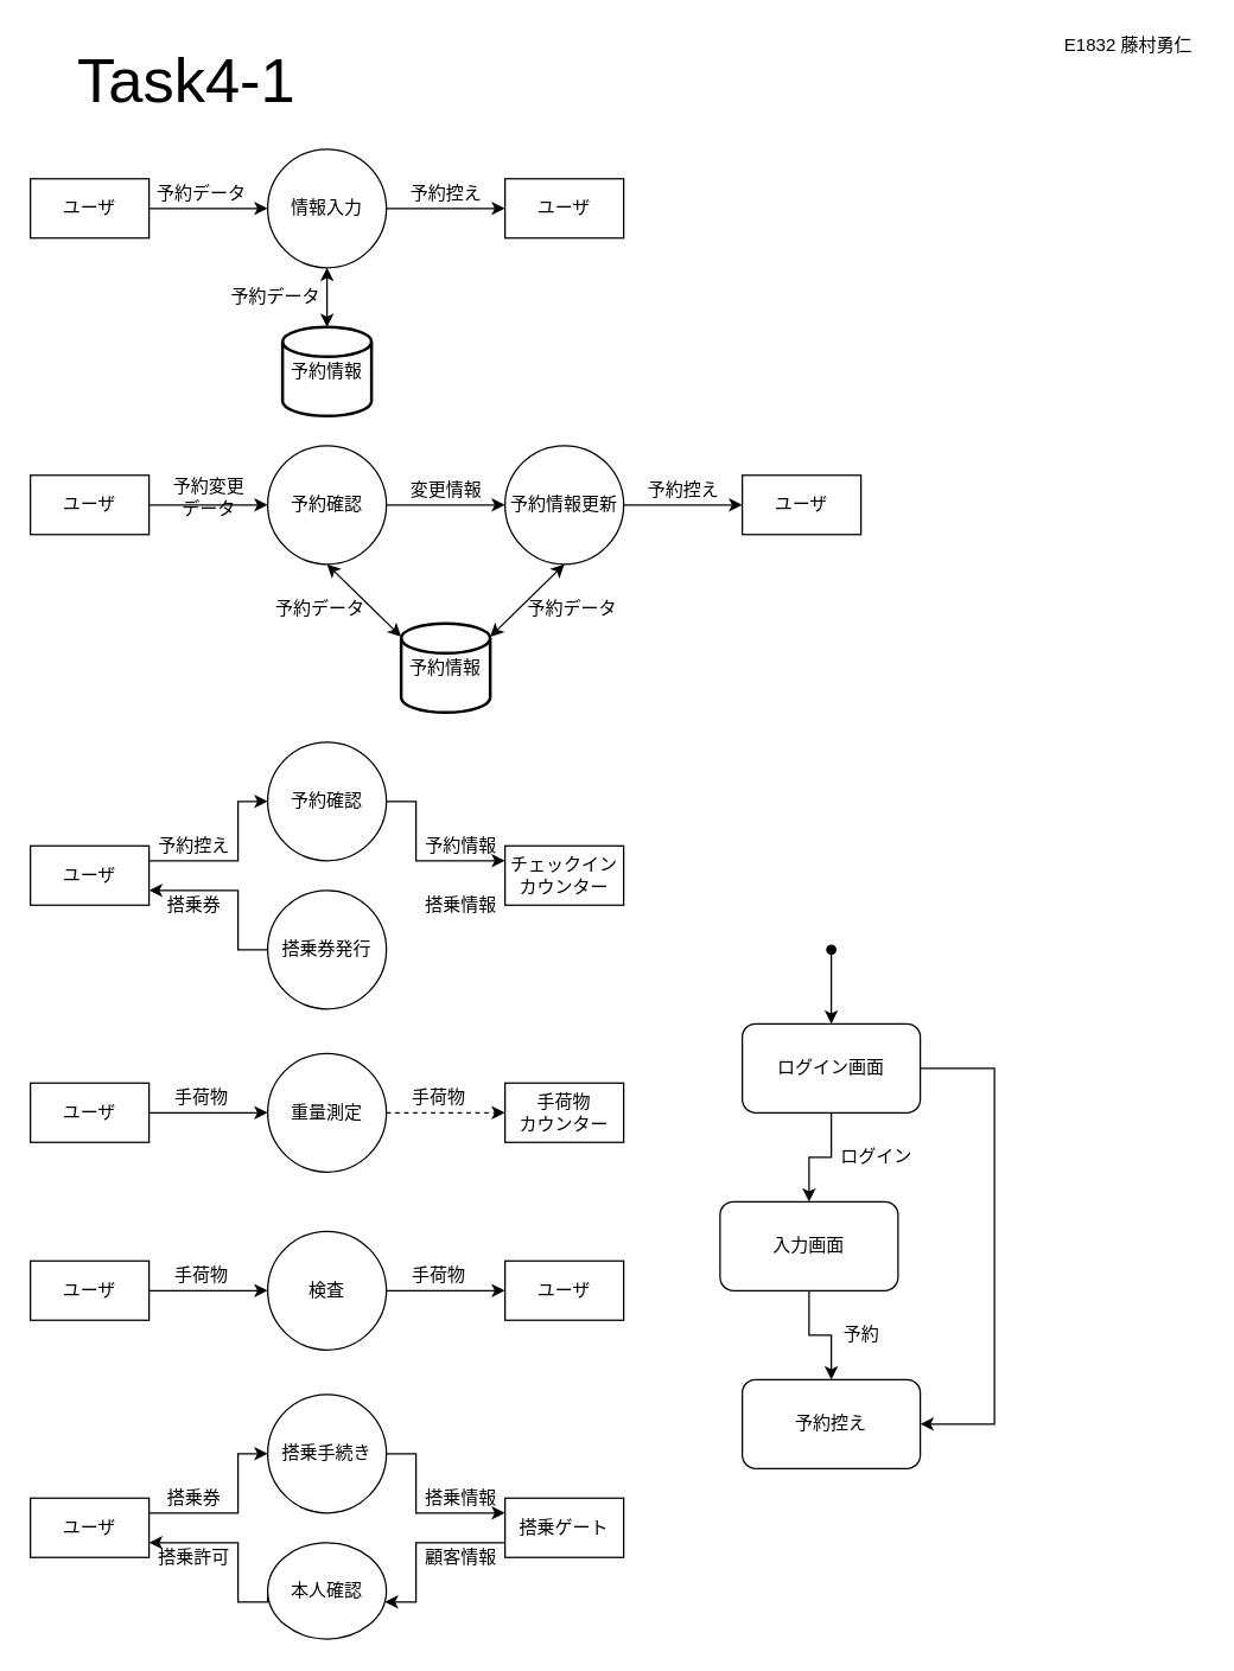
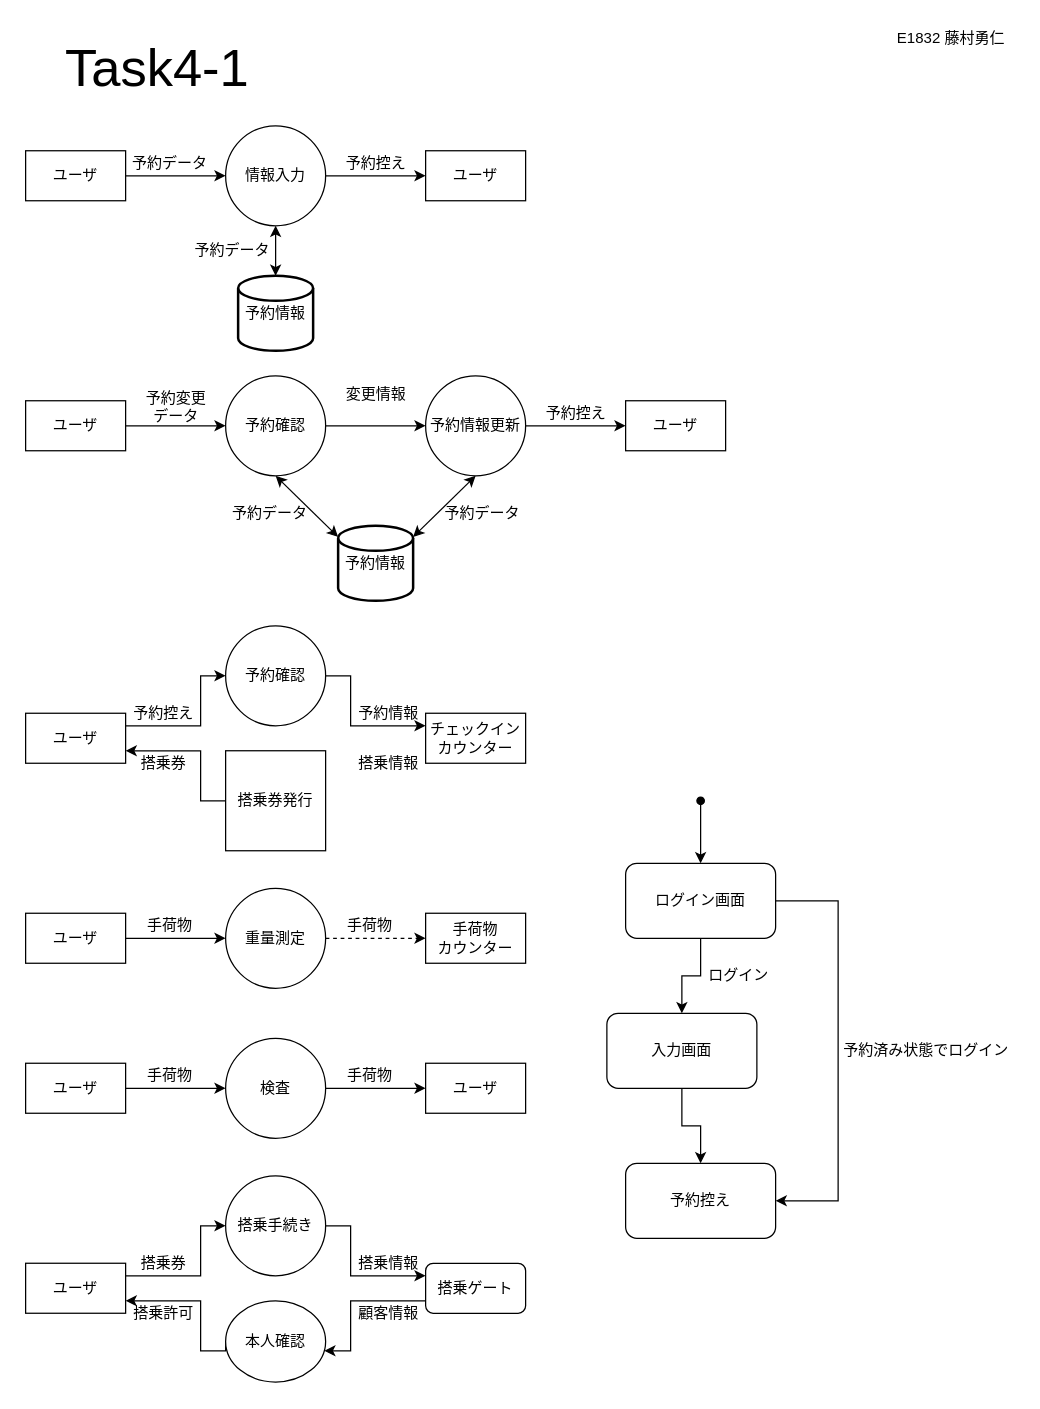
- <mxCell id="22" value="変更情報" style="text;html=1;align=center;verticalAlign=middle;resizable=0;points=[];autosize=1;strokeColor=none;fillColor=none;" parent="1" vertex="1"><mxGeometry x="270" y="320" width="60" height="20" as="geometry" /></mxCell>
+ <mxCell id="22" value="変更情報" style="text;html=1;align=center;verticalAlign=middle;resizable=0;points=[];autosize=1;strokeColor=none;fillColor=none;" parent="1" vertex="1"><mxGeometry x="270" y="305" width="60" height="20" as="geometry" /></mxCell>
- <mxCell id="19" value="&lt;div&gt;予約変更&lt;/div&gt;&lt;div&gt;データ&lt;/div&gt;" style="text;html=1;align=center;verticalAlign=middle;resizable=0;points=[];autosize=1;strokeColor=none;fillColor=none;" parent="1" vertex="1"><mxGeometry x="110" y="320" width="60" height="30" as="geometry" /></mxCell>
+ <mxCell id="19" value="&lt;div&gt;予約変更&lt;/div&gt;&lt;div&gt;データ&lt;/div&gt;" style="text;html=1;align=center;verticalAlign=middle;resizable=0;points=[];autosize=1;strokeColor=none;fillColor=none;" parent="1" vertex="1"><mxGeometry x="110" y="310" width="60" height="30" as="geometry" /></mxCell>
- <mxCell id="35" value="搭乗券発行" style="ellipse;whiteSpace=wrap;html=1;aspect=fixed;" parent="1" vertex="1"><mxGeometry x="180" y="600" width="80" height="80" as="geometry" /></mxCell>
+ <mxCell id="35" value="搭乗券発行" style="whiteSpace=wrap;html=1;aspect=fixed;rounded=0;" parent="1" vertex="1"><mxGeometry x="180" y="600" width="80" height="80" as="geometry" /></mxCell>
+ <mxCell id="75" value="予約済み状態でログイン" style="text;html=1;align=center;verticalAlign=middle;resizable=0;points=[];autosize=1;strokeColor=none;fillColor=none;" vertex="1" parent="1"><mxGeometry x="670" y="830" width="140" height="20" as="geometry" /></mxCell>
- <mxCell id="74" value="予約" style="text;html=1;align=center;verticalAlign=middle;resizable=0;points=[];autosize=1;strokeColor=none;fillColor=none;" vertex="1" parent="1"><mxGeometry x="560" y="890" width="40" height="20" as="geometry" /></mxCell>
- <mxCell id="58" value="搭乗ゲート" style="rounded=0;whiteSpace=wrap;html=1;" parent="1" vertex="1"><mxGeometry x="340" y="1010" width="80" height="40" as="geometry" /></mxCell>
+ <mxCell id="58" value="搭乗ゲート" style="whiteSpace=wrap;html=1;rounded=1;" parent="1" vertex="1"><mxGeometry x="340" y="1010" width="80" height="40" as="geometry" /></mxCell>
